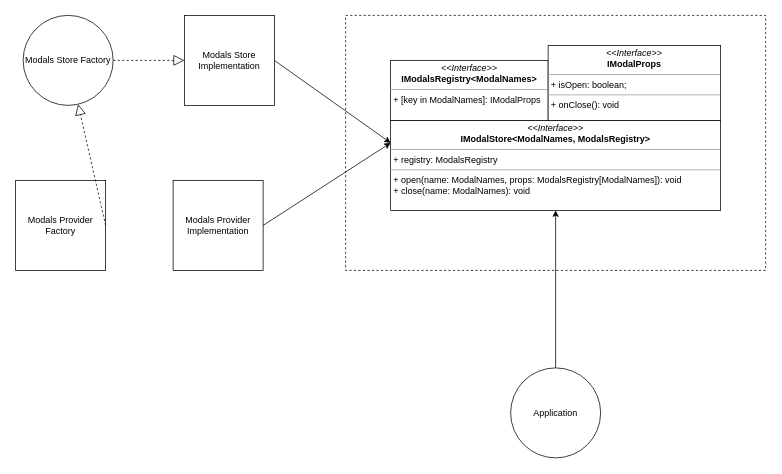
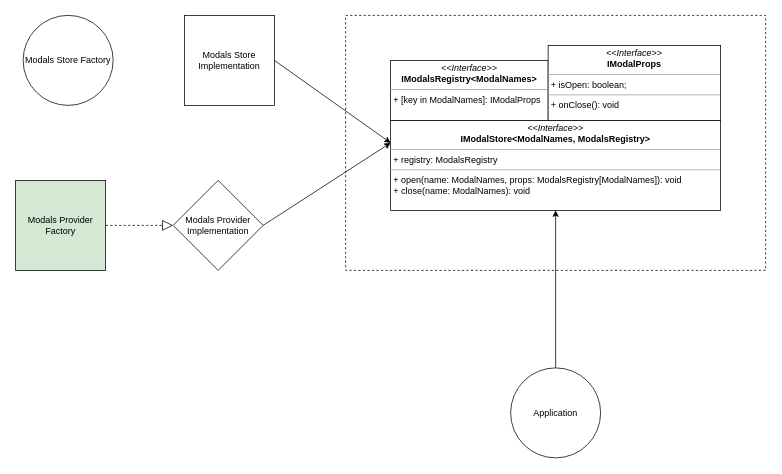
- <mxCell id="8" value="" style="endArrow=block;dashed=1;endFill=0;endSize=12;html=1;rounded=0;entryX=0;entryY=0.5;entryDx=0;entryDy=0;exitX=1;exitY=0.5;exitDx=0;exitDy=0;" edge="1" parent="1" source="5" target="7"><mxGeometry width="160" relative="1" as="geometry"><mxPoint x="200" y="170" as="sourcePoint" /><mxPoint x="330" y="169.47" as="targetPoint" /></mxGeometry></mxCell>
- <mxCell id="12" value="" style="endArrow=block;dashed=1;endFill=0;endSize=12;html=1;rounded=0;exitX=1;exitY=0.5;exitDx=0;exitDy=0;" edge="1" parent="1" source="10" target="5"><mxGeometry width="160" relative="1" as="geometry"><mxPoint x="70" y="400" as="sourcePoint" /><mxPoint x="230" y="400" as="targetPoint" /></mxGeometry></mxCell>
+ <mxCell id="12" value="" style="endArrow=block;dashed=1;endFill=0;endSize=12;html=1;rounded=0;entryX=0;entryY=0.5;entryDx=0;entryDy=0;exitX=1;exitY=0.5;exitDx=0;exitDy=0;" edge="1" parent="1" source="10" target="11"><mxGeometry width="160" relative="1" as="geometry"><mxPoint x="70" y="400" as="sourcePoint" /><mxPoint x="230" y="400" as="targetPoint" /></mxGeometry></mxCell>
- <mxCell id="10" value="Modals Provider Factory" style="whiteSpace=wrap;html=1;aspect=fixed;" vertex="1" parent="1"><mxGeometry x="20" y="240" width="120" height="120" as="geometry" /></mxCell>
+ <mxCell id="10" value="Modals Provider Factory" style="whiteSpace=wrap;html=1;aspect=fixed;fillColor=#d5e8d4;" vertex="1" parent="1"><mxGeometry x="20" y="240" width="120" height="120" as="geometry" /></mxCell>
- <mxCell id="11" value="Modals Provider Implementation" style="whiteSpace=wrap;html=1;aspect=fixed;" vertex="1" parent="1"><mxGeometry x="230" y="240" width="120" height="120" as="geometry" /></mxCell>
+ <mxCell id="11" value="Modals Provider Implementation" style="rhombus;whiteSpace=wrap;html=1;aspect=fixed;" vertex="1" parent="1"><mxGeometry x="230" y="240" width="120" height="120" as="geometry" /></mxCell>
